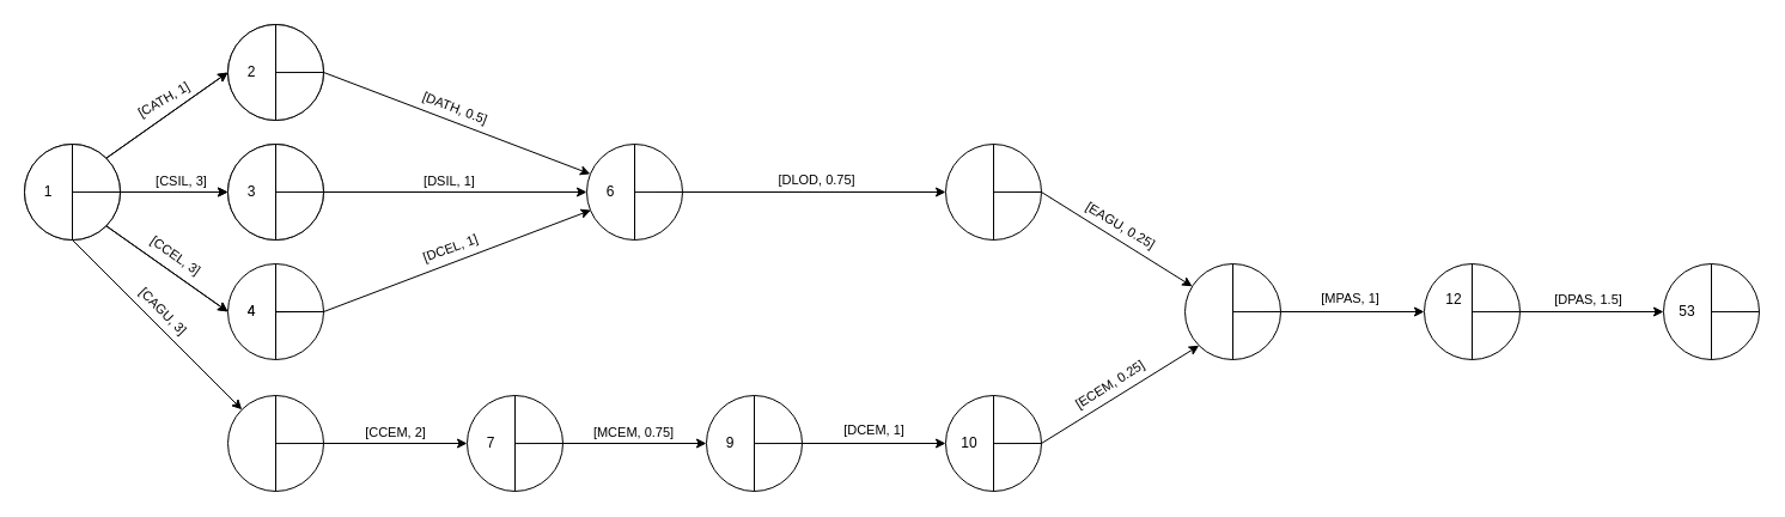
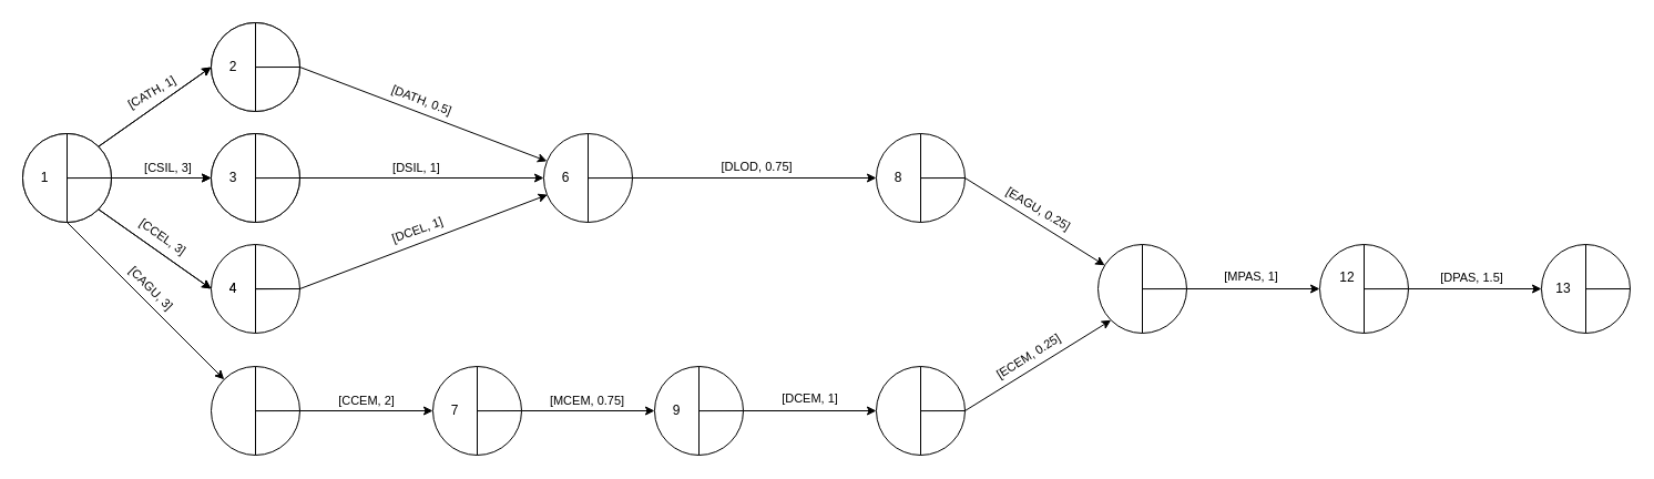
+ <mxCell id="79" value="8" style="text;html=1;align=center;verticalAlign=middle;whiteSpace=wrap;rounded=0;" parent="78" vertex="1"><mxGeometry y="15" width="40" height="30" as="geometry" /></mxCell>
- <mxCell id="115" value="53" style="text;html=1;align=center;verticalAlign=middle;whiteSpace=wrap;rounded=0;" parent="114" vertex="1"><mxGeometry y="15" width="40" height="30" as="geometry" /></mxCell>
+ <mxCell id="115" value="13" style="text;html=1;align=center;verticalAlign=middle;whiteSpace=wrap;rounded=0;" parent="114" vertex="1"><mxGeometry y="15" width="40" height="30" as="geometry" /></mxCell>
- <mxCell id="95" value="10" style="text;html=1;align=center;verticalAlign=middle;whiteSpace=wrap;rounded=0;" parent="94" vertex="1"><mxGeometry y="15" width="40" height="30" as="geometry" /></mxCell>
